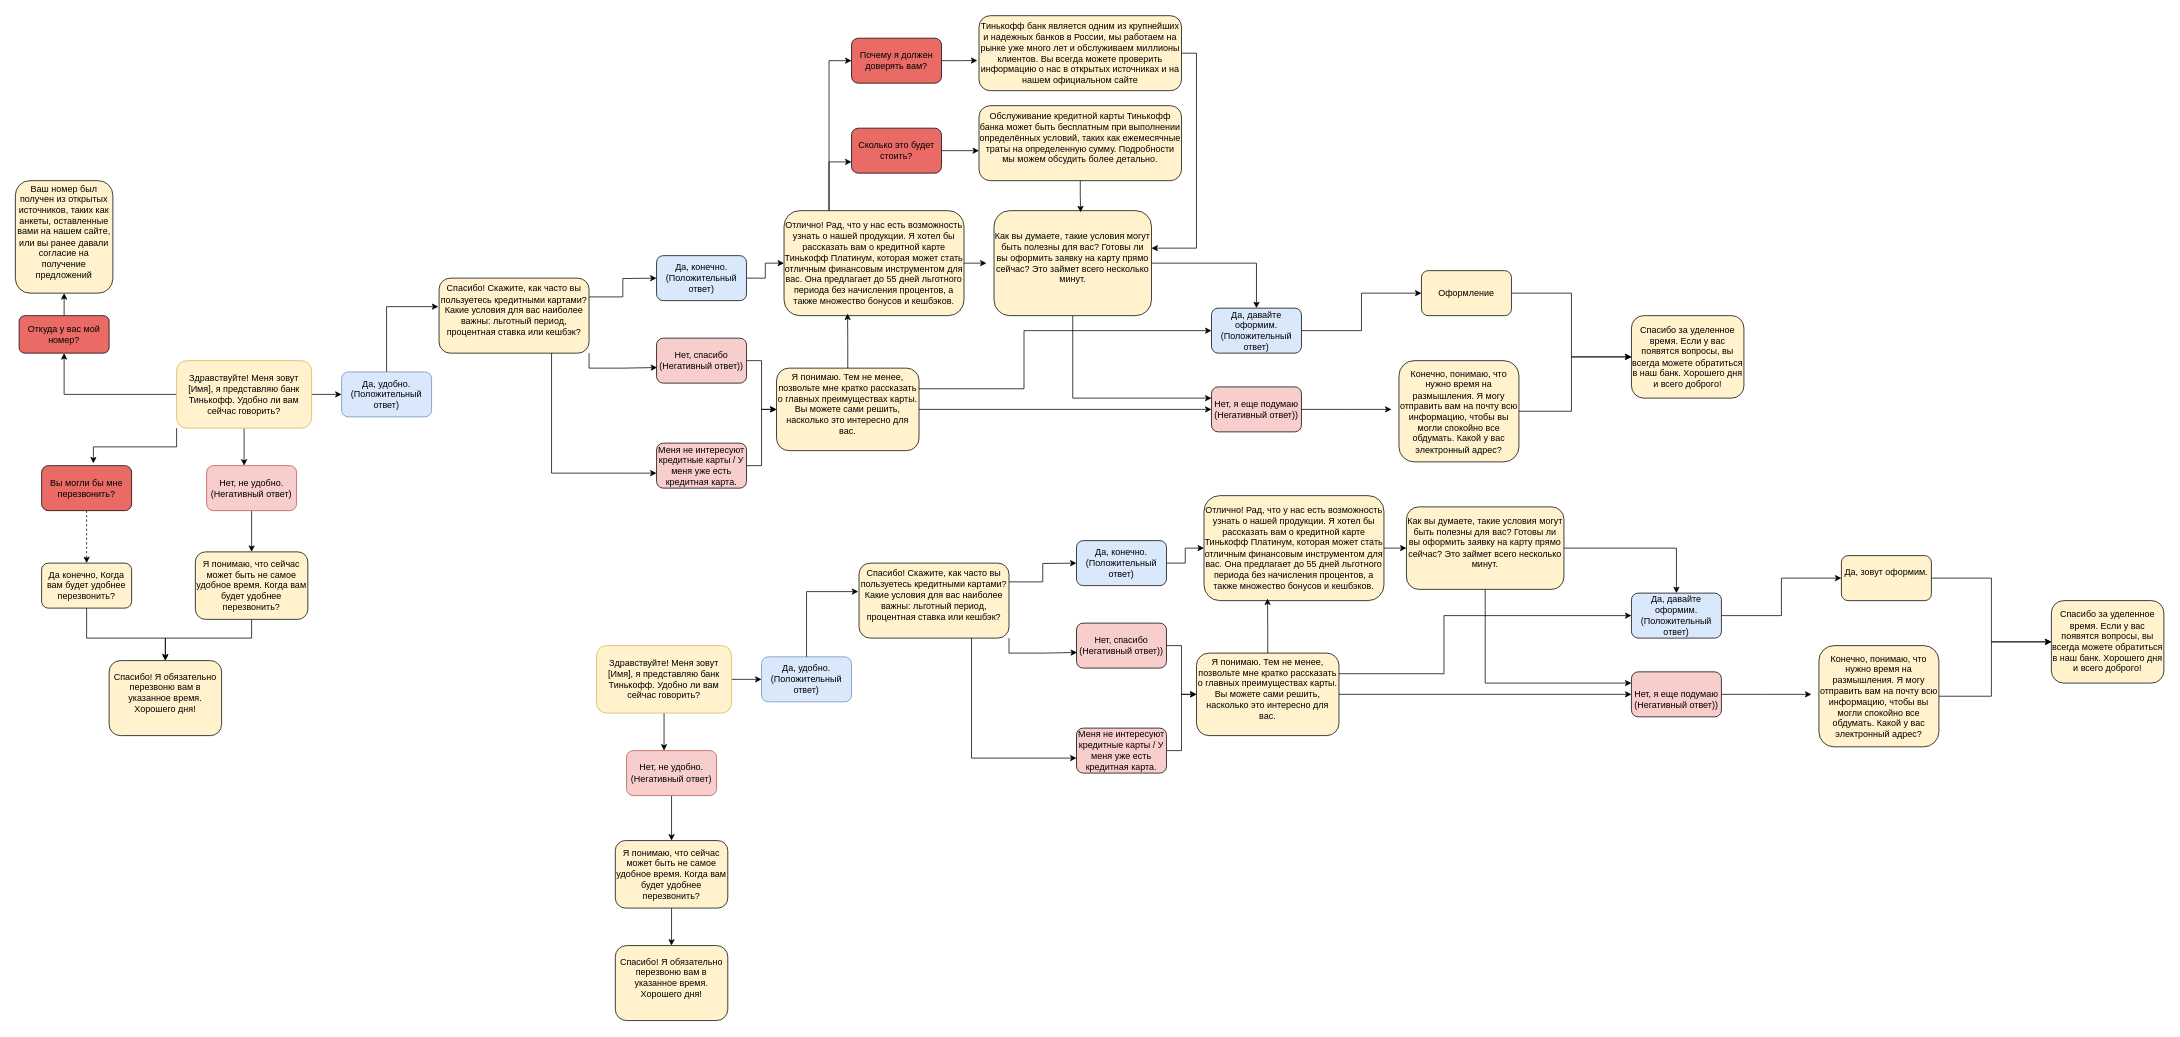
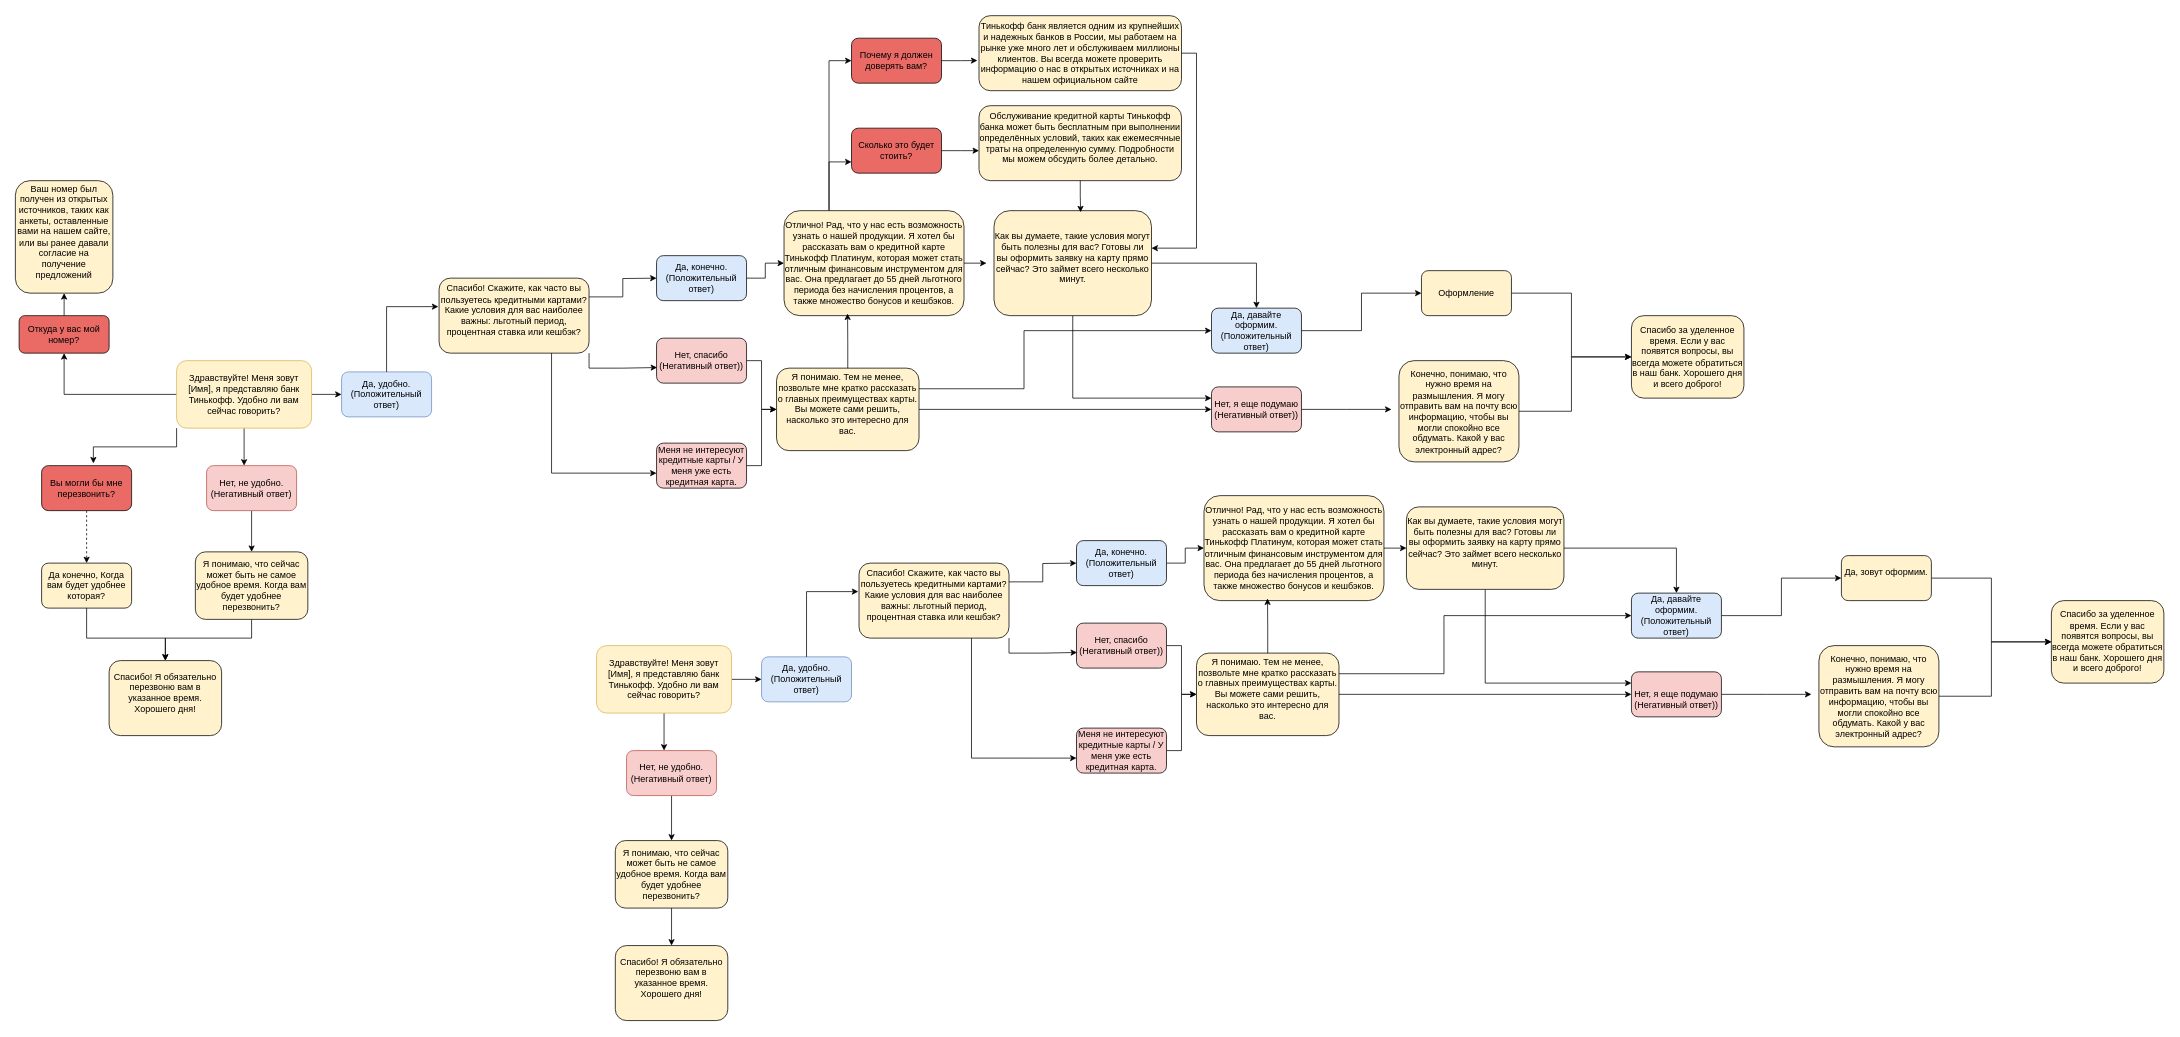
- <mxCell id="89" value="Да конечно, Когда вам будет удобнее перезвонить?" style="rounded=1;whiteSpace=wrap;html=1;fillColor=#FFF2CC;" parent="1" vertex="1"><mxGeometry x="55" y="750" width="120" height="60" as="geometry" /></mxCell>
+ <mxCell id="89" value="Да конечно, Когда вам будет удобнее которая?" style="rounded=1;whiteSpace=wrap;html=1;fillColor=#FFF2CC;" parent="1" vertex="1"><mxGeometry x="55" y="750" width="120" height="60" as="geometry" /></mxCell>
